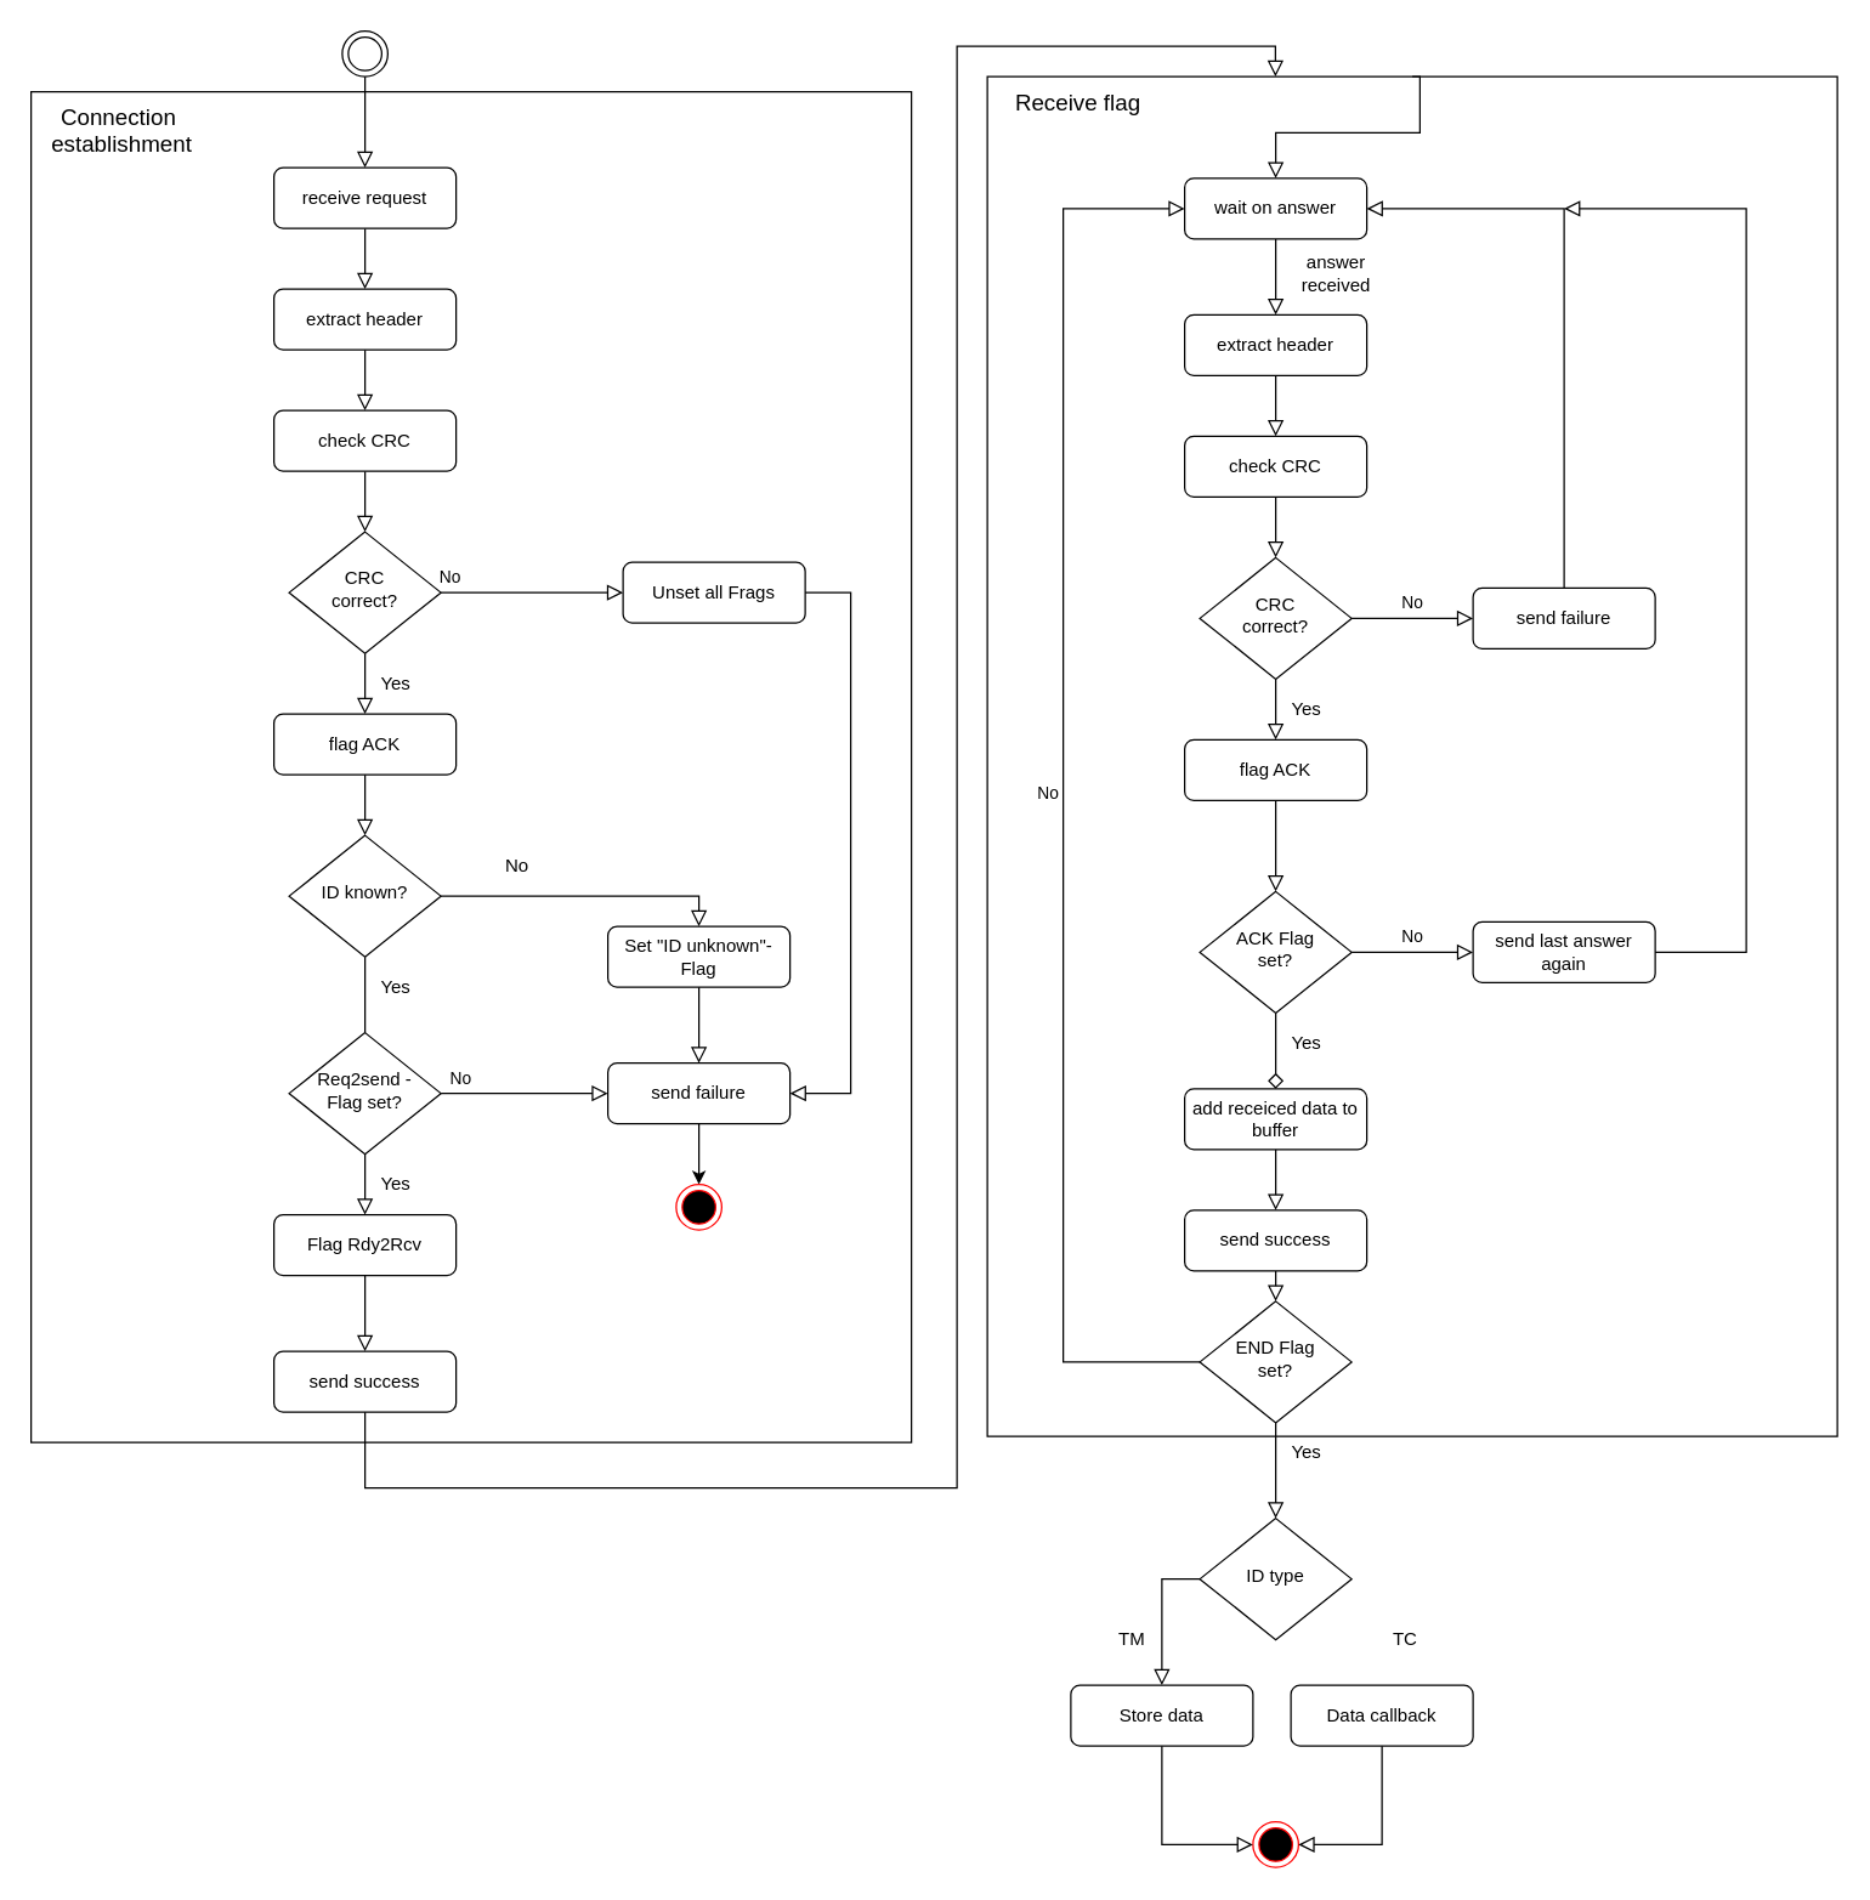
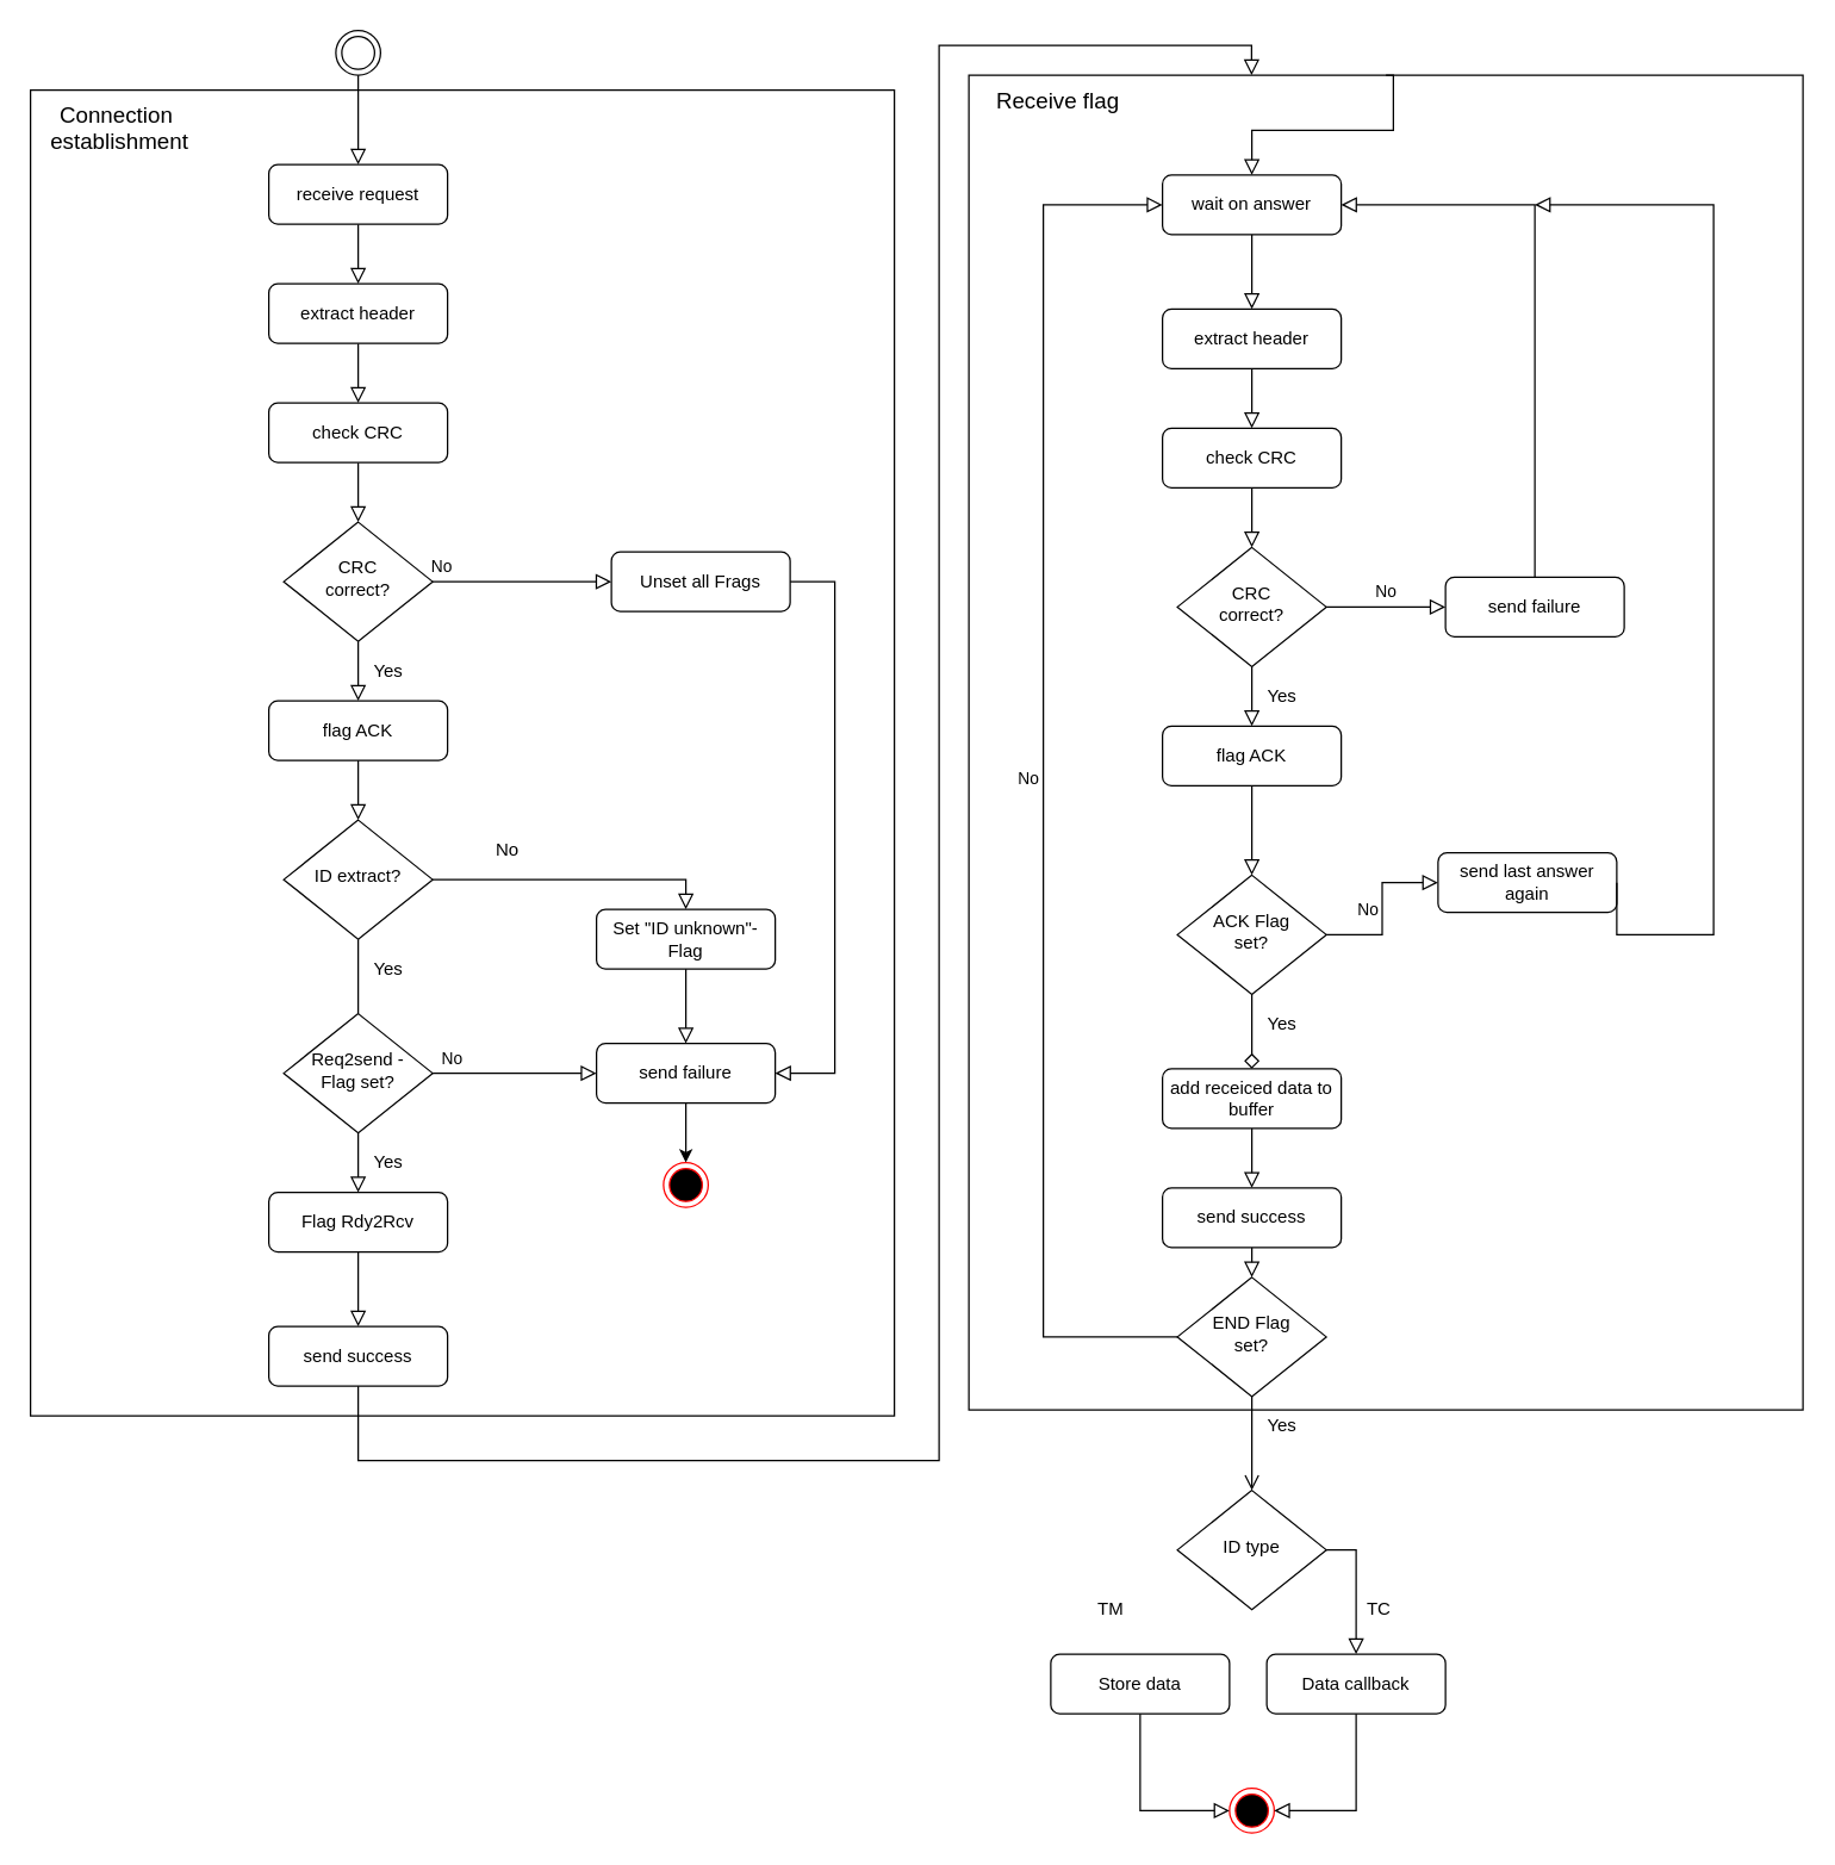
- <mxCell id="79" value="answer &lt;br&gt;received" style="text;html=1;strokeColor=none;fillColor=none;align=center;verticalAlign=middle;whiteSpace=wrap;rounded=0;" vertex="1" parent="1"><mxGeometry x="850" width="60" height="20" as="geometry" y="170" /></mxCell>
- <mxCell id="69" value="ID known?" style="rhombus;whiteSpace=wrap;html=1;shadow=0;fontFamily=Helvetica;fontSize=12;align=center;strokeWidth=1;spacing=6;spacingTop=-4;" parent="1" vertex="1"><mxGeometry x="190" y="550" width="100" height="80" as="geometry" /></mxCell>
+ <mxCell id="69" value="ID extract?" style="rhombus;whiteSpace=wrap;html=1;shadow=0;fontFamily=Helvetica;fontSize=12;align=center;strokeWidth=1;spacing=6;spacingTop=-4;" parent="1" vertex="1"><mxGeometry x="190" y="550" width="100" height="80" as="geometry" /></mxCell>
- <mxCell id="41" value="send last answer again" style="rounded=1;whiteSpace=wrap;html=1;fontSize=12;glass=0;strokeWidth=1;shadow=0;" parent="1" vertex="1"><mxGeometry x="970" y="607" width="120" height="40" as="geometry" /></mxCell>
+ <mxCell id="41" value="send last answer again" style="rounded=1;whiteSpace=wrap;html=1;fontSize=12;glass=0;strokeWidth=1;shadow=0;" parent="1" vertex="1"><mxGeometry x="965" y="572" width="120" height="40" as="geometry" /></mxCell>
- <mxCell id="59" value="" style="rounded=0;html=1;jettySize=auto;orthogonalLoop=1;fontSize=11;endArrow=block;endFill=0;endSize=8;strokeWidth=1;shadow=0;labelBackgroundColor=none;edgeStyle=orthogonalEdgeStyle;entryX=0.5;entryY=0;entryDx=0;entryDy=0;exitX=0.5;exitY=1;exitDx=0;exitDy=0;" parent="1" source="43" target="60" edge="1"><mxGeometry relative="1" as="geometry"><mxPoint x="170" y="1964" as="targetPoint" /><mxPoint x="170" y="1924" as="sourcePoint" /></mxGeometry></mxCell>
+ <mxCell id="59" value="" style="rounded=0;html=1;jettySize=auto;orthogonalLoop=1;fontSize=11;endArrow=open;endFill=0;endSize=8;strokeWidth=1;shadow=0;labelBackgroundColor=none;edgeStyle=orthogonalEdgeStyle;entryX=0.5;entryY=0;entryDx=0;entryDy=0;exitX=0.5;exitY=1;exitDx=0;exitDy=0;" parent="1" source="43" target="60" edge="1"><mxGeometry relative="1" as="geometry"><mxPoint x="170" y="1964" as="targetPoint" /><mxPoint x="170" y="1924" as="sourcePoint" /></mxGeometry></mxCell>
- <mxCell id="62" value="" style="rounded=0;html=1;jettySize=auto;orthogonalLoop=1;fontSize=11;endArrow=block;endFill=0;endSize=8;strokeWidth=1;shadow=0;labelBackgroundColor=none;edgeStyle=orthogonalEdgeStyle;exitX=0;exitY=0.5;exitDx=0;exitDy=0;entryX=0.5;entryY=0;entryDx=0;entryDy=0;" parent="1" source="60" target="65" edge="1"><mxGeometry relative="1" as="geometry"><mxPoint x="730" y="1040" as="targetPoint" /><mxPoint x="900" y="1050" as="sourcePoint" /></mxGeometry></mxCell>
+ <mxCell id="61" value="" style="rounded=0;html=1;jettySize=auto;orthogonalLoop=1;fontSize=11;endArrow=block;endFill=0;endSize=8;strokeWidth=1;shadow=0;labelBackgroundColor=none;edgeStyle=orthogonalEdgeStyle;exitX=1;exitY=0.5;exitDx=0;exitDy=0;entryX=0.5;entryY=0;entryDx=0;entryDy=0;" parent="1" source="60" target="66" edge="1"><mxGeometry relative="1" as="geometry"><mxPoint x="950" y="1040" as="targetPoint" /><mxPoint x="850" y="970" as="sourcePoint" /></mxGeometry></mxCell>
